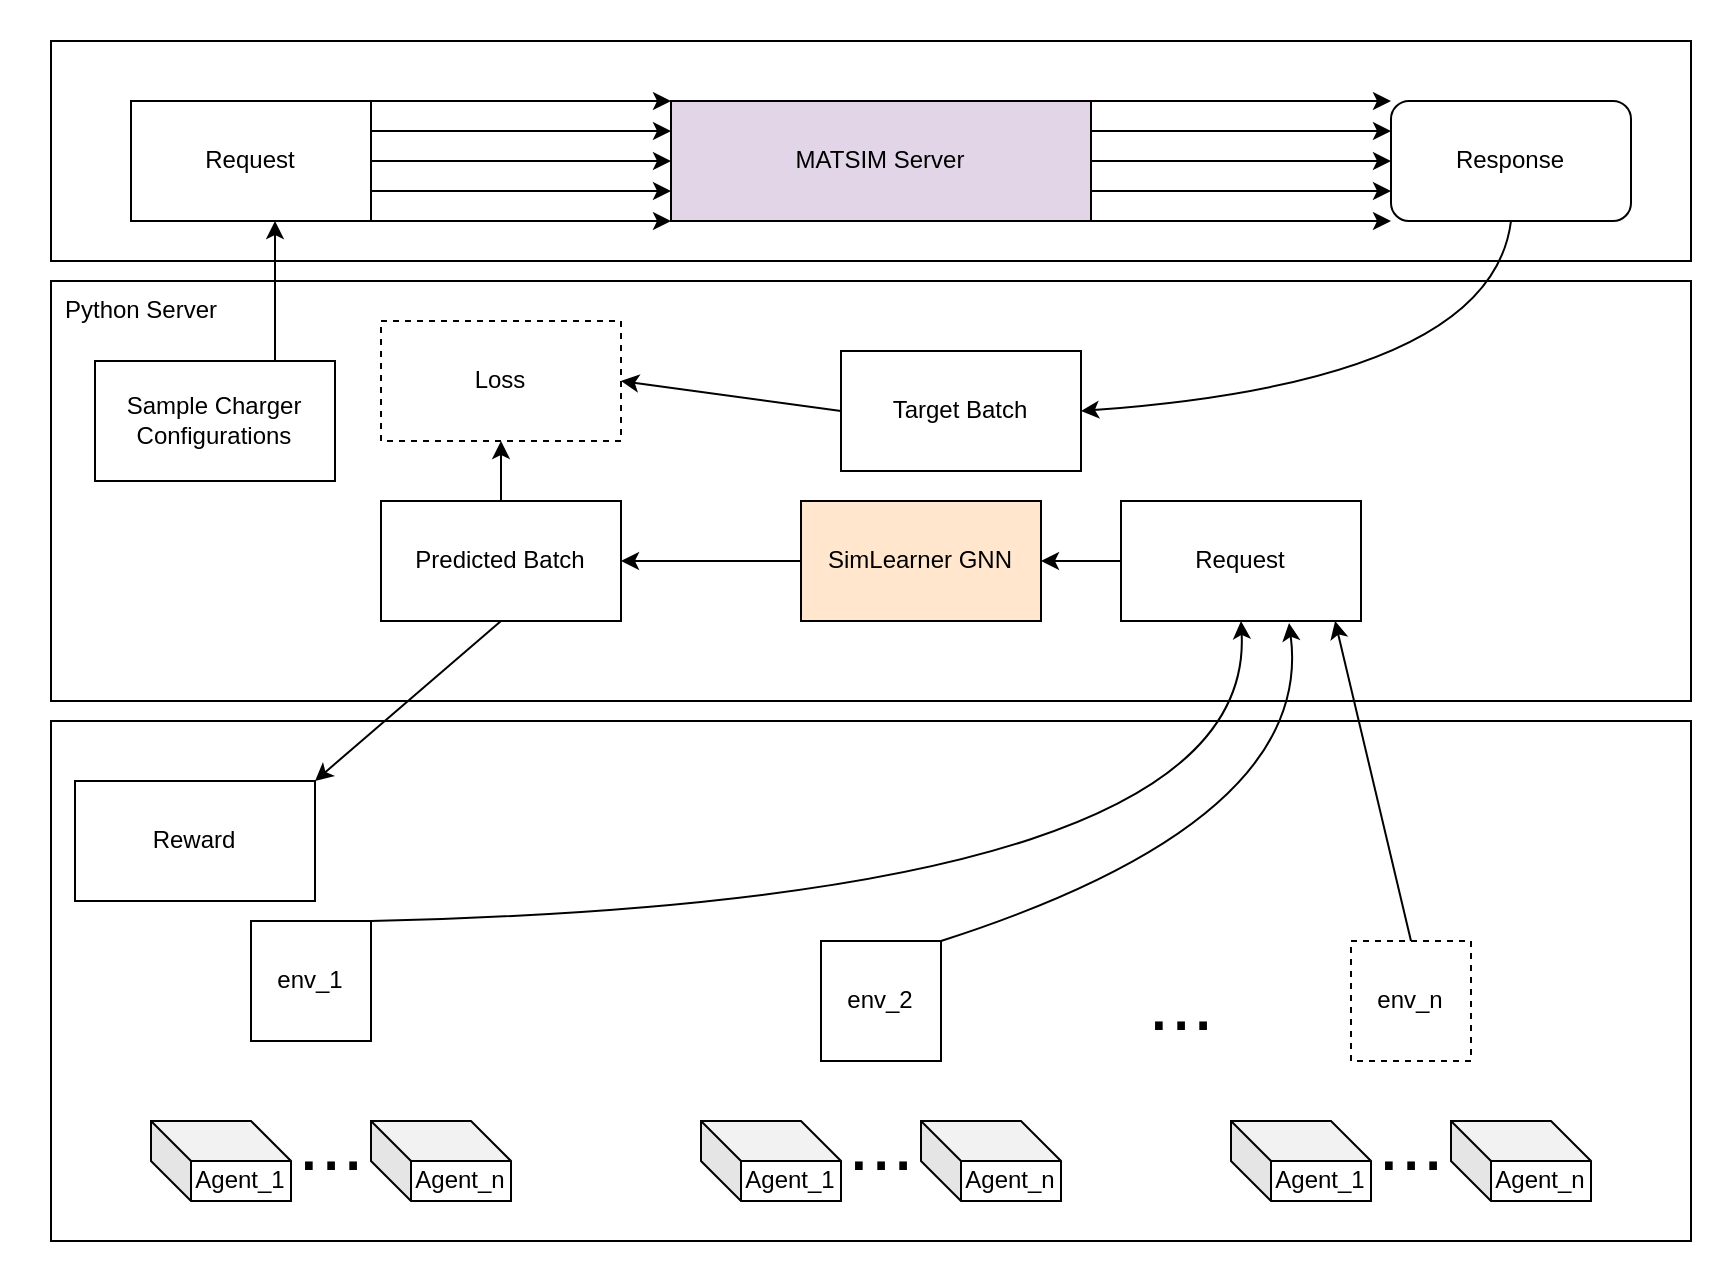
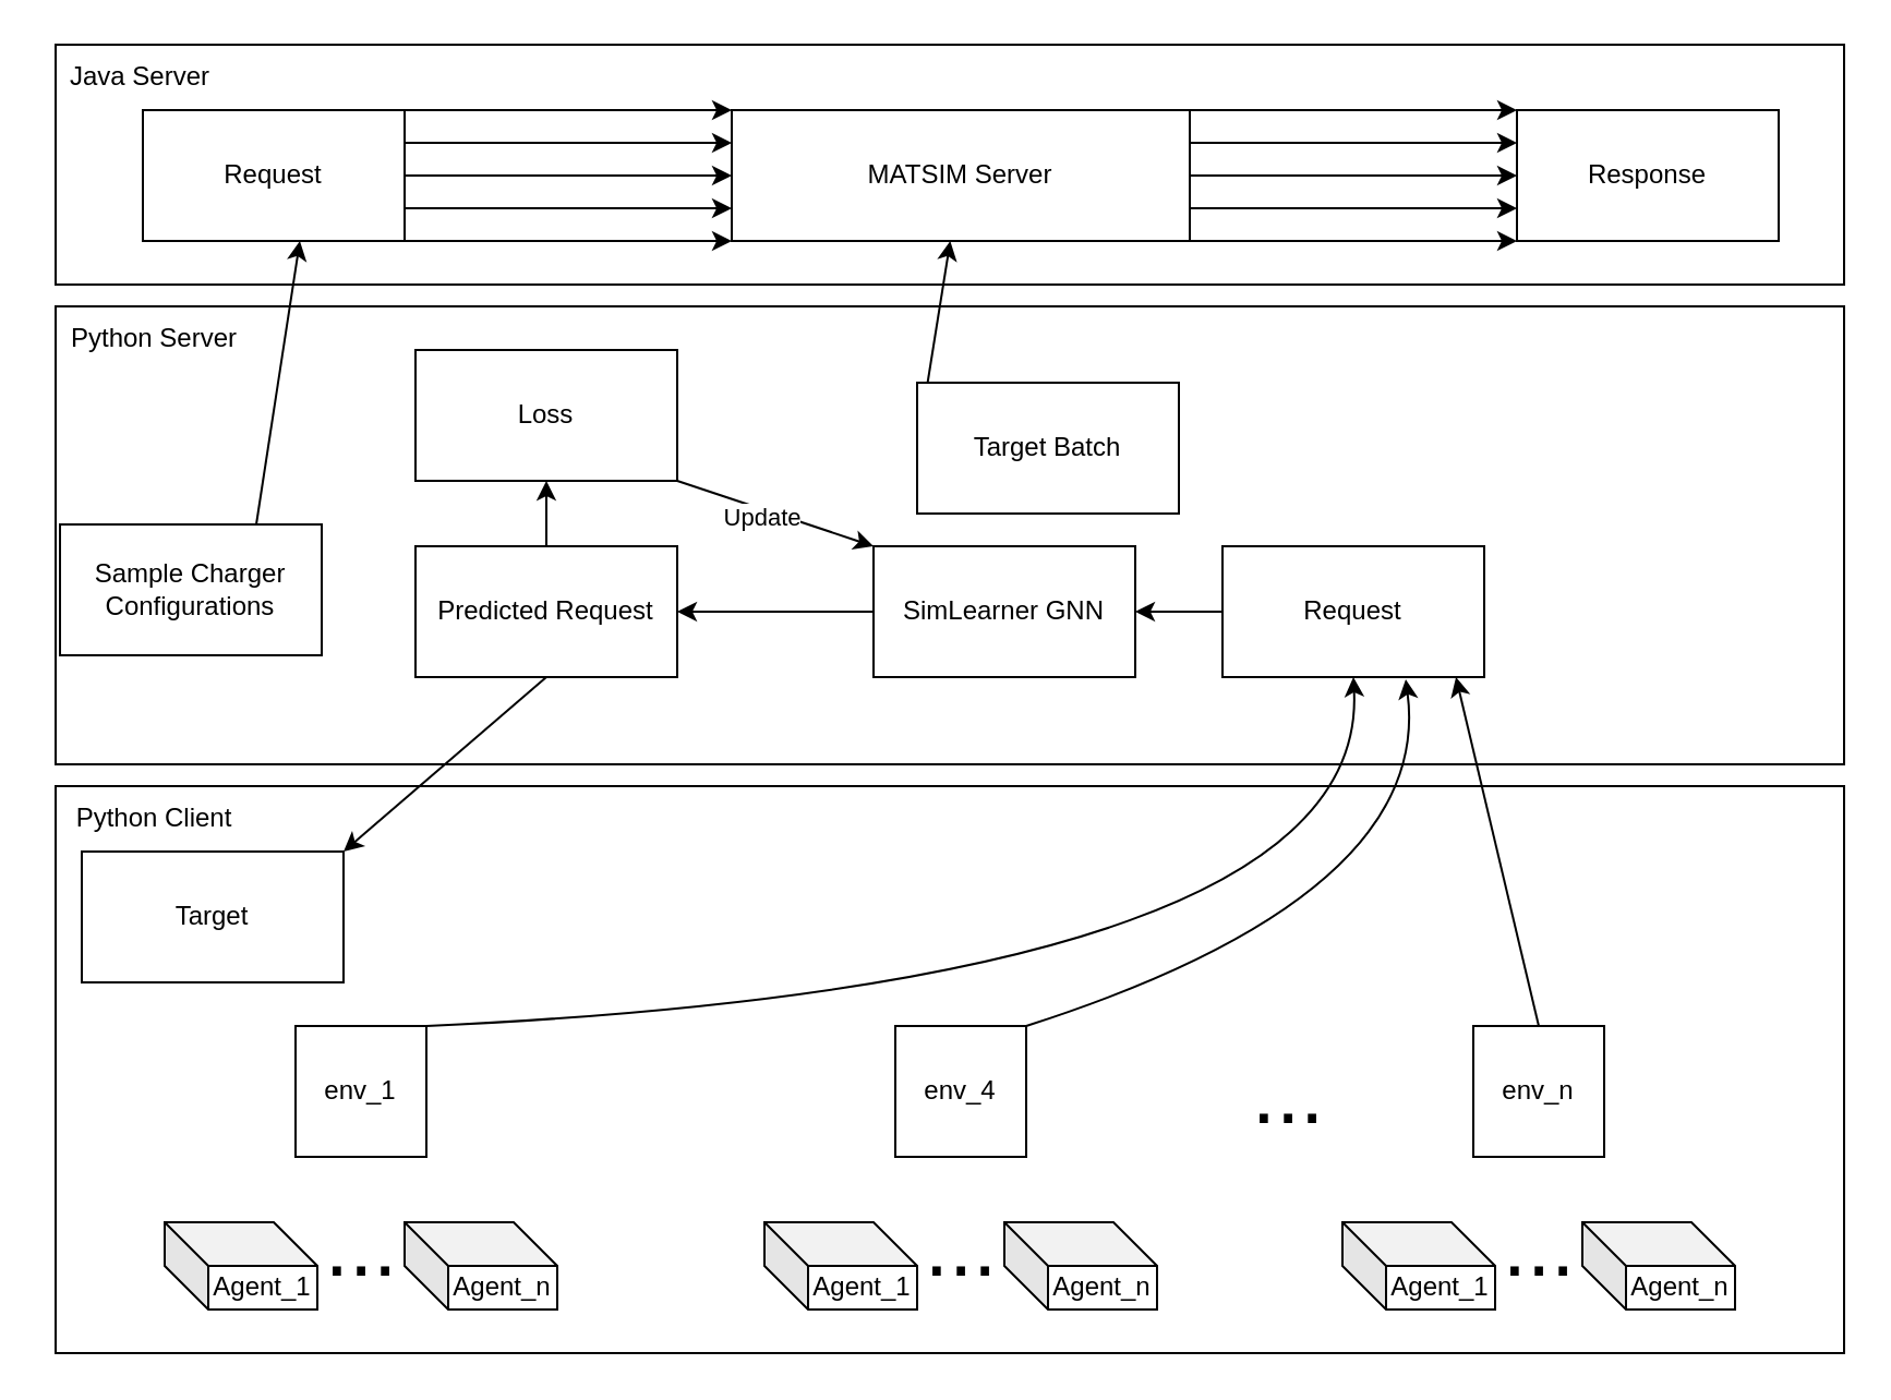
+ <mxCell id="47" value="Java Server" style="text;html=1;align=left;verticalAlign=middle;resizable=0;points=[];autosize=1;strokeColor=none;fillColor=none;rounded=0;" parent="1" vertex="1"><mxGeometry x="30" y="20" width="90" height="30" as="geometry" /></mxCell>
- <mxCell id="13" value="MATSIM Server" style="rounded=0;whiteSpace=wrap;html=1;fillColor=#e1d5e7;" parent="1" vertex="1"><mxGeometry x="335" y="50" width="210" height="60" as="geometry" /></mxCell>
+ <mxCell id="13" value="MATSIM Server" style="rounded=0;whiteSpace=wrap;html=1;" parent="1" vertex="1"><mxGeometry x="335" y="50" width="210" height="60" as="geometry" /></mxCell>
- <mxCell id="35" value="Response" style="whiteSpace=wrap;html=1;rounded=1;" parent="1" vertex="1"><mxGeometry x="695" y="50" width="120" height="60" as="geometry" /></mxCell>
+ <mxCell id="35" value="Response" style="rounded=0;whiteSpace=wrap;html=1;" parent="1" vertex="1"><mxGeometry x="695" y="50" width="120" height="60" as="geometry" /></mxCell>
- <mxCell id="34" style="edgeStyle=none;html=1;exitX=0.5;exitY=1;exitDx=0;exitDy=0;entryX=1;entryY=0.5;entryDx=0;entryDy=0;rounded=0;curved=1;" parent="1" source="35" target="37" edge="1"><mxGeometry relative="1" as="geometry"><mxPoint x="755" y="160" as="targetPoint" /><Array as="points"><mxPoint x="745" y="190" /></Array></mxGeometry></mxCell>
- <mxCell id="43" value="Loss" style="rounded=0;whiteSpace=wrap;html=1;dashed=1;" parent="1" vertex="1"><mxGeometry x="190" y="160" width="120" height="60" as="geometry" /></mxCell>
+ <mxCell id="43" value="Loss" style="rounded=0;whiteSpace=wrap;html=1;" parent="1" vertex="1"><mxGeometry x="190" y="160" width="120" height="60" as="geometry" /></mxCell>
- <mxCell id="36" style="edgeStyle=none;html=1;exitX=0;exitY=0.5;exitDx=0;exitDy=0;entryX=1;entryY=0.5;entryDx=0;entryDy=0;rounded=0;" parent="1" source="37" target="43" edge="1"><mxGeometry relative="1" as="geometry" /></mxCell>
+ <mxCell id="36" style="edgeStyle=none;html=1;exitX=0;exitY=0.5;exitDx=0;exitDy=0;rounded=0;" parent="1" source="37" target="13" edge="1"><mxGeometry relative="1" as="geometry" /></mxCell>
- <mxCell id="51" value="Sample Charger Configurations" style="rounded=0;whiteSpace=wrap;html=1;" parent="1" vertex="1"><mxGeometry x="47" y="180" width="120" height="60" as="geometry" /></mxCell>
+ <mxCell id="51" value="Sample Charger Configurations" style="rounded=0;whiteSpace=wrap;html=1;" parent="1" vertex="1"><mxGeometry x="27" y="240" width="120" height="60" as="geometry" /></mxCell>
+ <mxCell id="41" style="edgeStyle=none;html=1;exitX=1;exitY=1;exitDx=0;exitDy=0;entryX=0;entryY=0;entryDx=0;entryDy=0;rounded=0;" parent="1" source="43" target="26" edge="1"><mxGeometry relative="1" as="geometry" /></mxCell>
+ <mxCell id="42" value="Update" style="edgeLabel;html=1;align=center;verticalAlign=middle;resizable=0;points=[];rounded=0;" parent="41" vertex="1" connectable="0"><mxGeometry x="-0.113" y="-3" relative="1" as="geometry"><mxPoint as="offset" /></mxGeometry></mxCell>
- <mxCell id="40" value="Predicted Batch" style="rounded=0;whiteSpace=wrap;html=1;" parent="1" vertex="1"><mxGeometry x="190" y="250" width="120" height="60" as="geometry" /></mxCell>
+ <mxCell id="40" value="Predicted Request" style="rounded=0;whiteSpace=wrap;html=1;" parent="1" vertex="1"><mxGeometry x="190" y="250" width="120" height="60" as="geometry" /></mxCell>
- <mxCell id="26" value="SimLearner GNN" style="rounded=0;whiteSpace=wrap;html=1;fillColor=#ffe6cc;" parent="1" vertex="1"><mxGeometry x="400" y="250" width="120" height="60" as="geometry" /></mxCell>
+ <mxCell id="26" value="SimLearner GNN" style="rounded=0;whiteSpace=wrap;html=1;" parent="1" vertex="1"><mxGeometry x="400" y="250" width="120" height="60" as="geometry" /></mxCell>
+ <mxCell id="27" value="Python Client" style="text;html=1;align=center;verticalAlign=middle;resizable=0;points=[];autosize=1;strokeColor=none;fillColor=none;rounded=0;" parent="1" vertex="1"><mxGeometry x="25" y="360" width="90" height="30" as="geometry" /></mxCell>
- <mxCell id="48" value="Reward" style="rounded=0;whiteSpace=wrap;html=1;" parent="1" vertex="1"><mxGeometry x="37" y="390" width="120" height="60" as="geometry" /></mxCell>
+ <mxCell id="48" value="Target" style="rounded=0;whiteSpace=wrap;html=1;" parent="1" vertex="1"><mxGeometry x="37" y="390" width="120" height="60" as="geometry" /></mxCell>
- <mxCell id="6" value="env_1" style="whiteSpace=wrap;html=1;aspect=fixed;rounded=0;" parent="1" vertex="1"><mxGeometry x="125" y="460" width="60" height="60" as="geometry" /></mxCell>
+ <mxCell id="6" value="env_1" style="whiteSpace=wrap;html=1;aspect=fixed;rounded=0;" parent="1" vertex="1"><mxGeometry x="135" y="470" width="60" height="60" as="geometry" /></mxCell>
- <mxCell id="7" value="env_2" style="whiteSpace=wrap;html=1;aspect=fixed;rounded=0;" parent="1" vertex="1"><mxGeometry x="410" y="470" width="60" height="60" as="geometry" /></mxCell>
+ <mxCell id="7" value="env_4" style="whiteSpace=wrap;html=1;aspect=fixed;rounded=0;" parent="1" vertex="1"><mxGeometry x="410" y="470" width="60" height="60" as="geometry" /></mxCell>
- <mxCell id="14" value="env_n" style="whiteSpace=wrap;html=1;aspect=fixed;rounded=0;dashed=1;" parent="1" vertex="1"><mxGeometry x="675" y="470" width="60" height="60" as="geometry" /></mxCell>
+ <mxCell id="14" value="env_n" style="whiteSpace=wrap;html=1;aspect=fixed;rounded=0;" parent="1" vertex="1"><mxGeometry x="675" y="470" width="60" height="60" as="geometry" /></mxCell>
